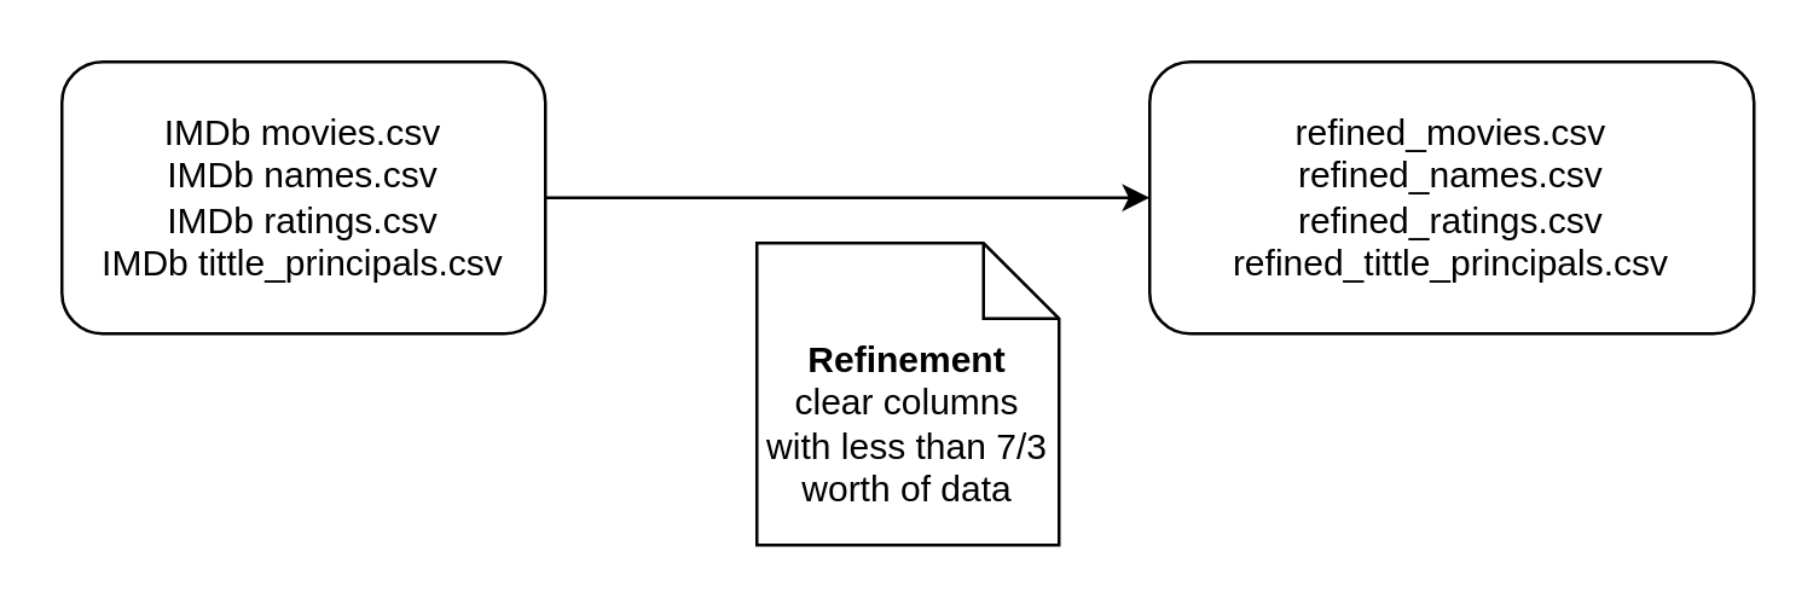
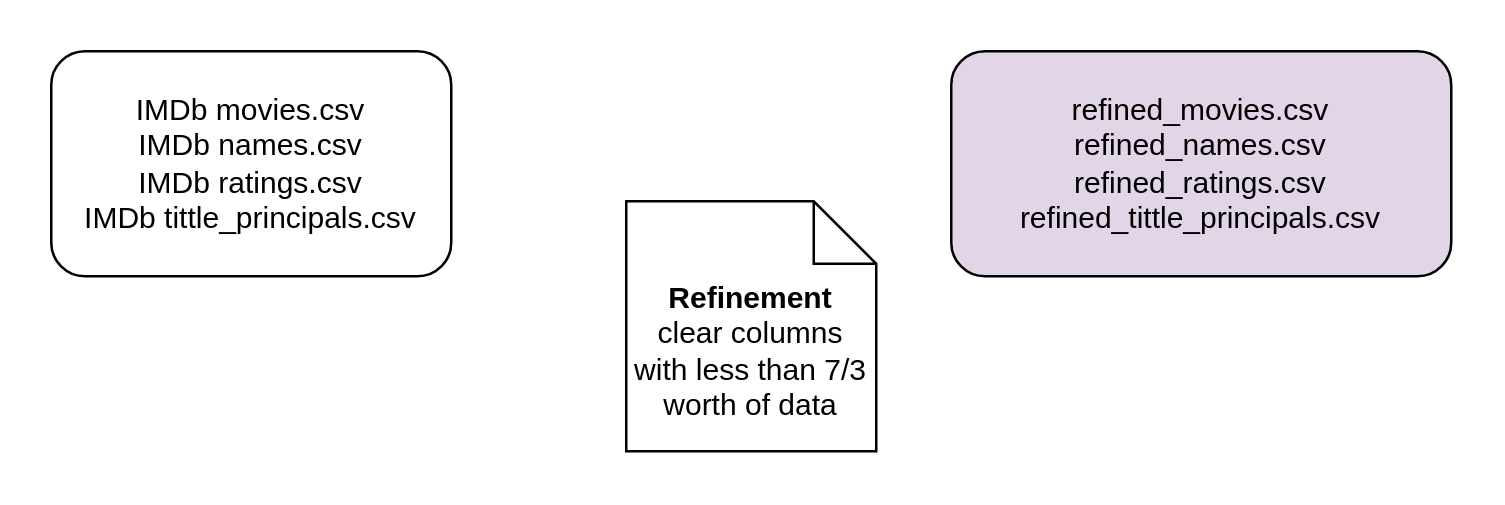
- <mxCell id="2" style="edgeStyle=orthogonalEdgeStyle;rounded=0;orthogonalLoop=1;jettySize=auto;html=1;entryX=0;entryY=0.5;entryDx=0;entryDy=0;" edge="1" parent="1" source="3" target="6"><mxGeometry relative="1" as="geometry"><mxPoint x="380" y="65" as="targetPoint" /></mxGeometry></mxCell>
- <mxCell id="6" value="refined_movies.csv&lt;br&gt;refined_names.csv&lt;br&gt;refined_ratings.csv&lt;br&gt;refined_tittle_principals.csv" style="rounded=1;whiteSpace=wrap;html=1;" vertex="1" parent="1"><mxGeometry x="380" y="20" width="200" height="90" as="geometry" /></mxCell>
+ <mxCell id="6" value="refined_movies.csv&lt;br&gt;refined_names.csv&lt;br&gt;refined_ratings.csv&lt;br&gt;refined_tittle_principals.csv" style="rounded=1;whiteSpace=wrap;html=1;fillColor=#e1d5e7;" vertex="1" parent="1"><mxGeometry x="380" y="20" width="200" height="90" as="geometry" /></mxCell>
